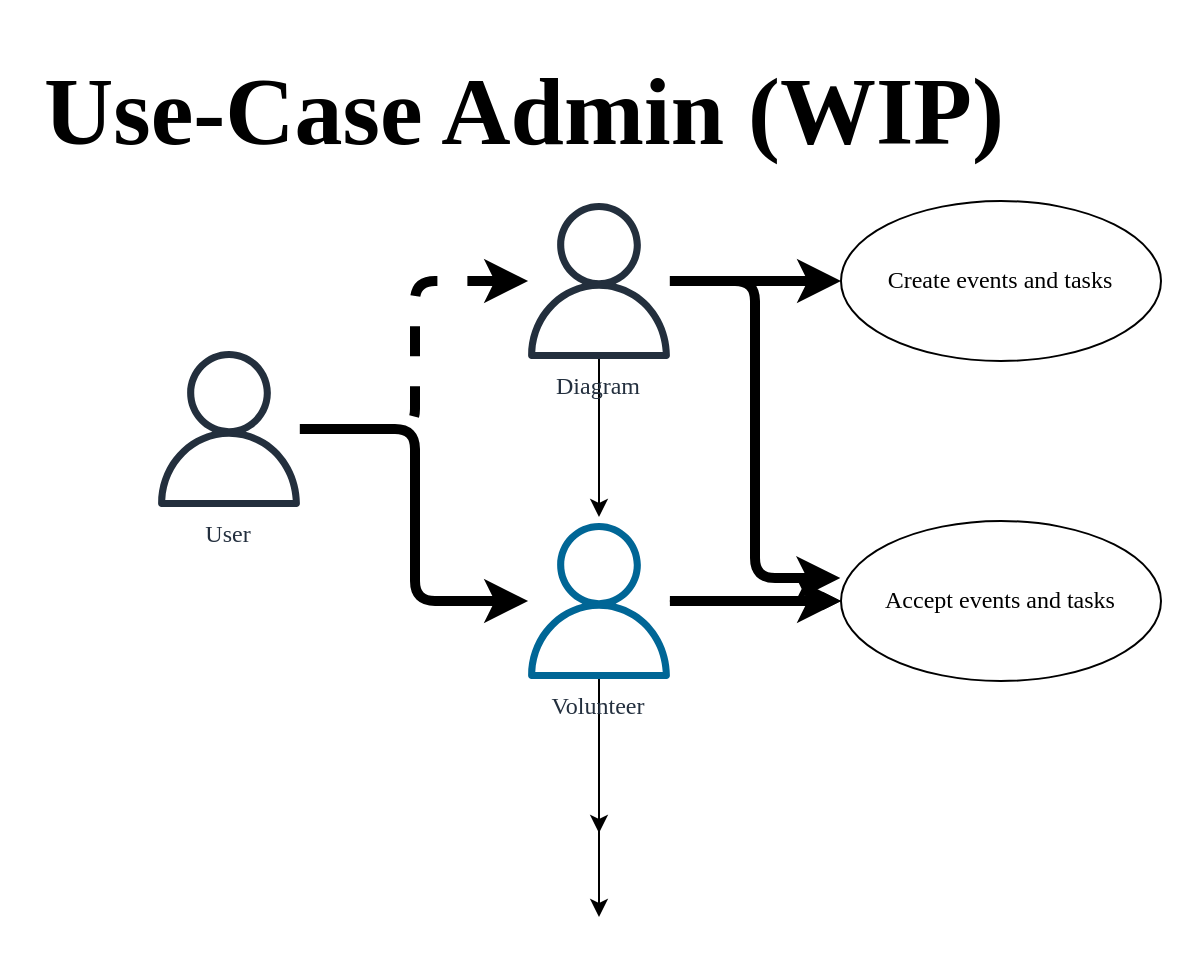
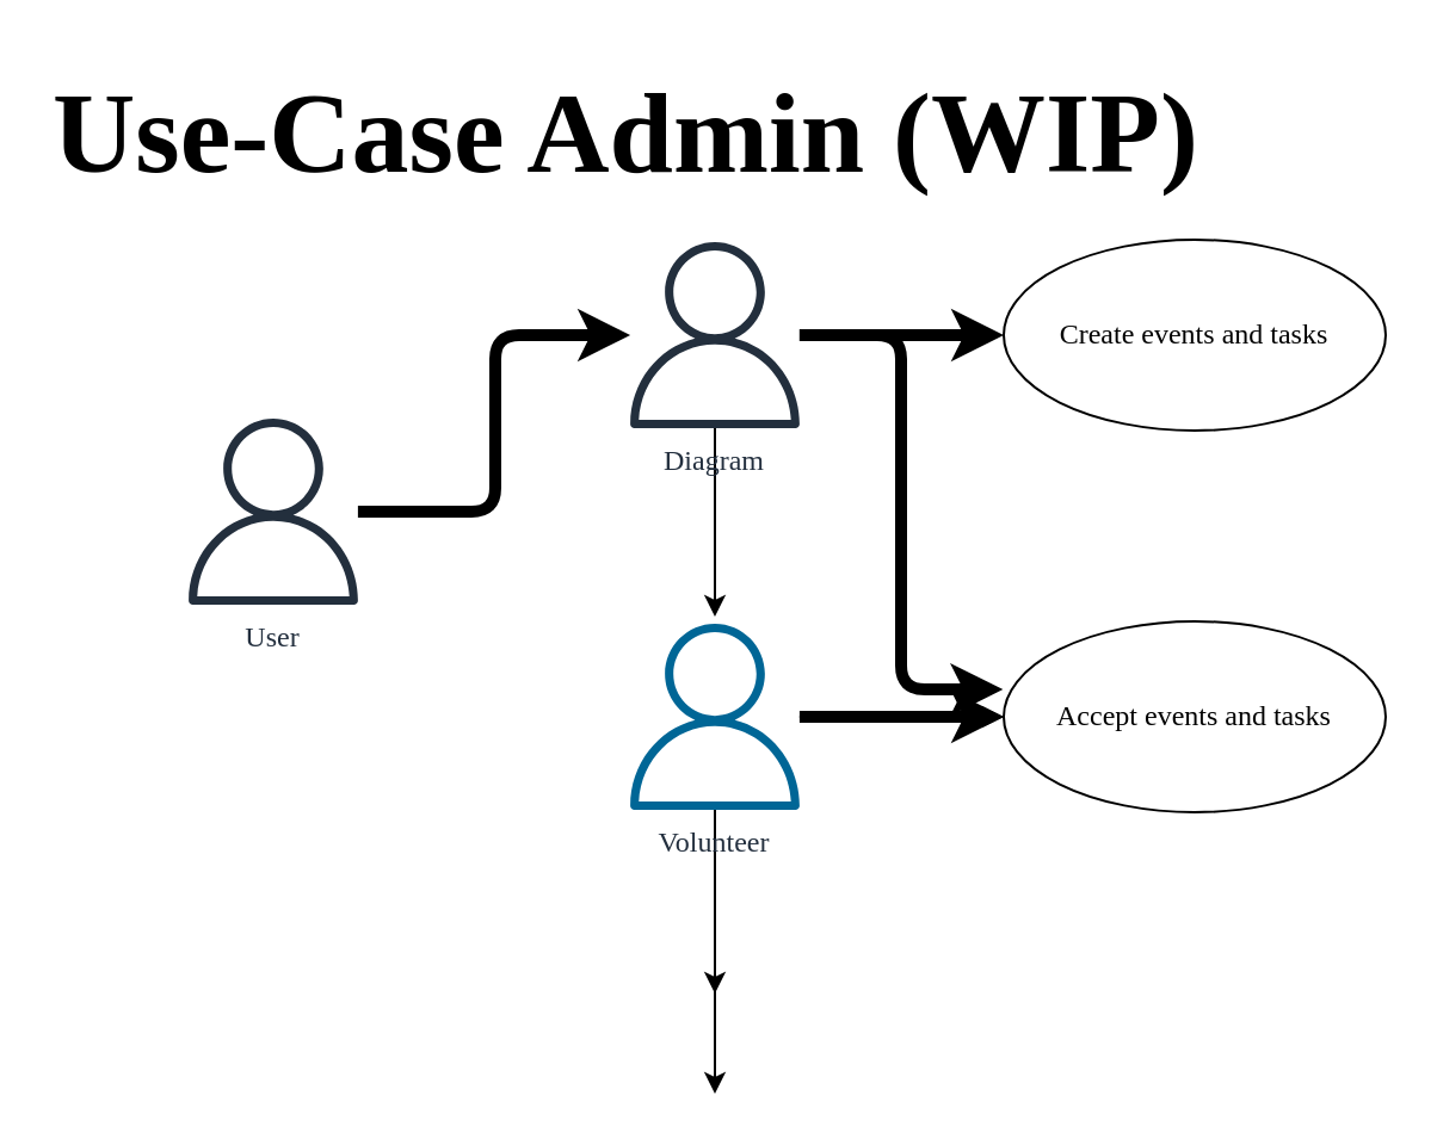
- <mxCell id="2" value="" style="edgeStyle=elbowEdgeStyle;strokeWidth=5;strokeColor=light-dark(#000000,#1437F5);labelBackgroundColor=none;fontFamily=Calibri;dashed=1;" parent="1" source="3" target="5" edge="1"><mxGeometry relative="1" as="geometry" /></mxCell>
+ <mxCell id="2" value="" style="edgeStyle=elbowEdgeStyle;strokeWidth=5;strokeColor=light-dark(#000000,#1437F5);labelBackgroundColor=none;fontFamily=Calibri;" parent="1" source="3" target="5" edge="1"><mxGeometry relative="1" as="geometry" /></mxCell>
- <mxCell id="10" value="" style="edgeStyle=elbowEdgeStyle;strokeWidth=5;strokeColor=light-dark(#000000,#1437F5);labelBackgroundColor=none;fontFamily=Calibri;" parent="1" source="3" target="9" edge="1"><mxGeometry relative="1" as="geometry"><mxPoint x="184" y="229" as="sourcePoint" /><mxPoint x="274" y="109" as="targetPoint" /></mxGeometry></mxCell>
